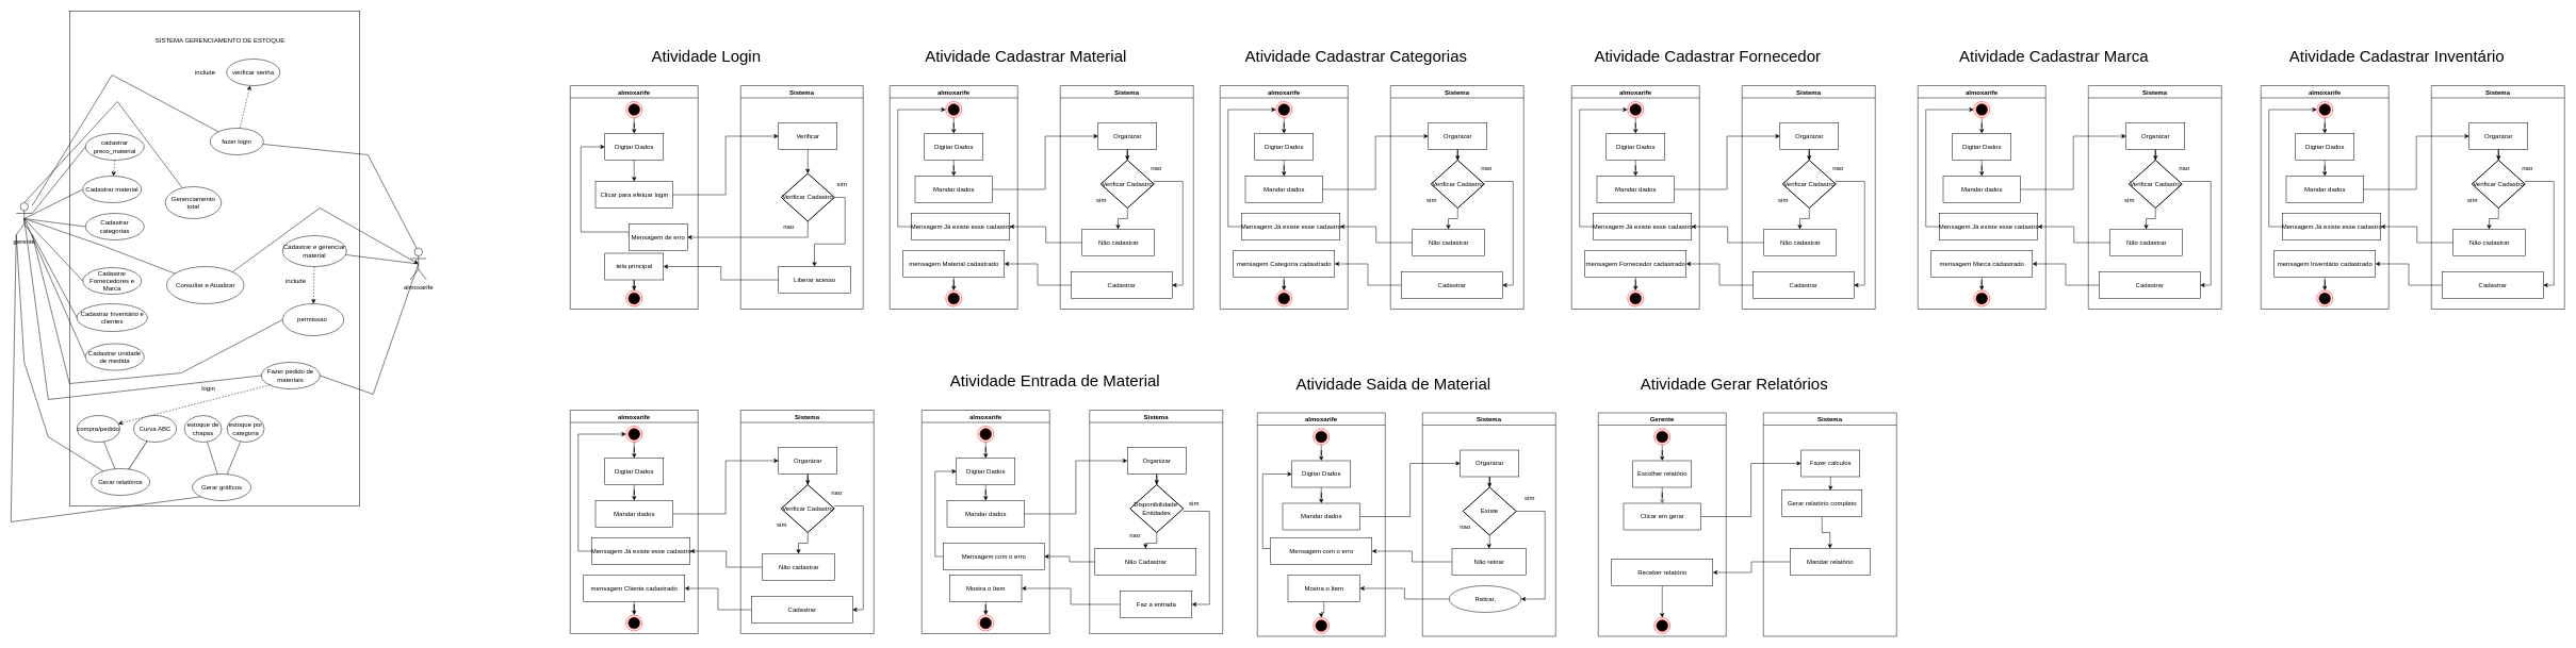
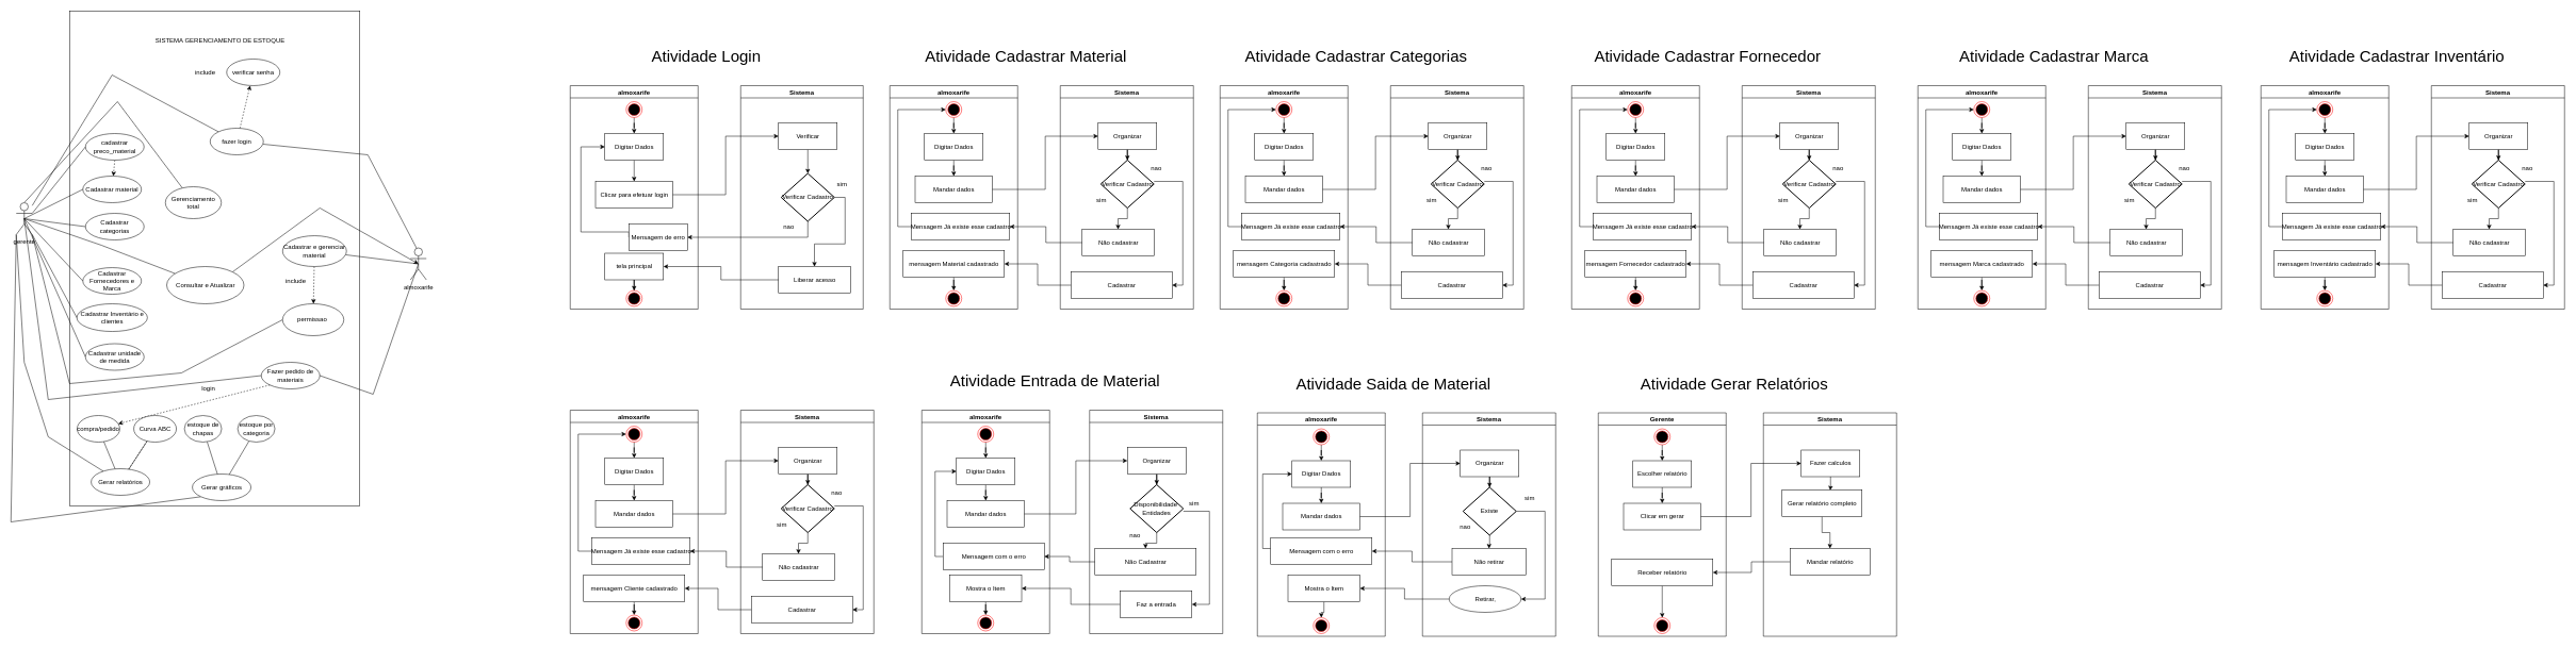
- <mxCell id="28" value="estoque por categoria" style="ellipse;whiteSpace=wrap;html=1;" parent="1" vertex="1"><mxGeometry x="425.63" y="780" width="70" height="50" as="geometry" /></mxCell>
+ <mxCell id="28" value="estoque por categoria" style="ellipse;whiteSpace=wrap;html=1;" parent="1" vertex="1"><mxGeometry x="445.63" y="780" width="70" height="50" as="geometry" /></mxCell>
- <mxCell id="280" value="" style="edgeStyle=orthogonalEdgeStyle;rounded=0;orthogonalLoop=1;jettySize=auto;html=1;endArrow=open;" parent="277" source="281" target="284" edge="1"><mxGeometry relative="1" as="geometry" /></mxCell>
+ <mxCell id="280" value="" style="edgeStyle=orthogonalEdgeStyle;rounded=0;orthogonalLoop=1;jettySize=auto;html=1;" parent="277" source="281" target="284" edge="1"><mxGeometry relative="1" as="geometry" /></mxCell>
